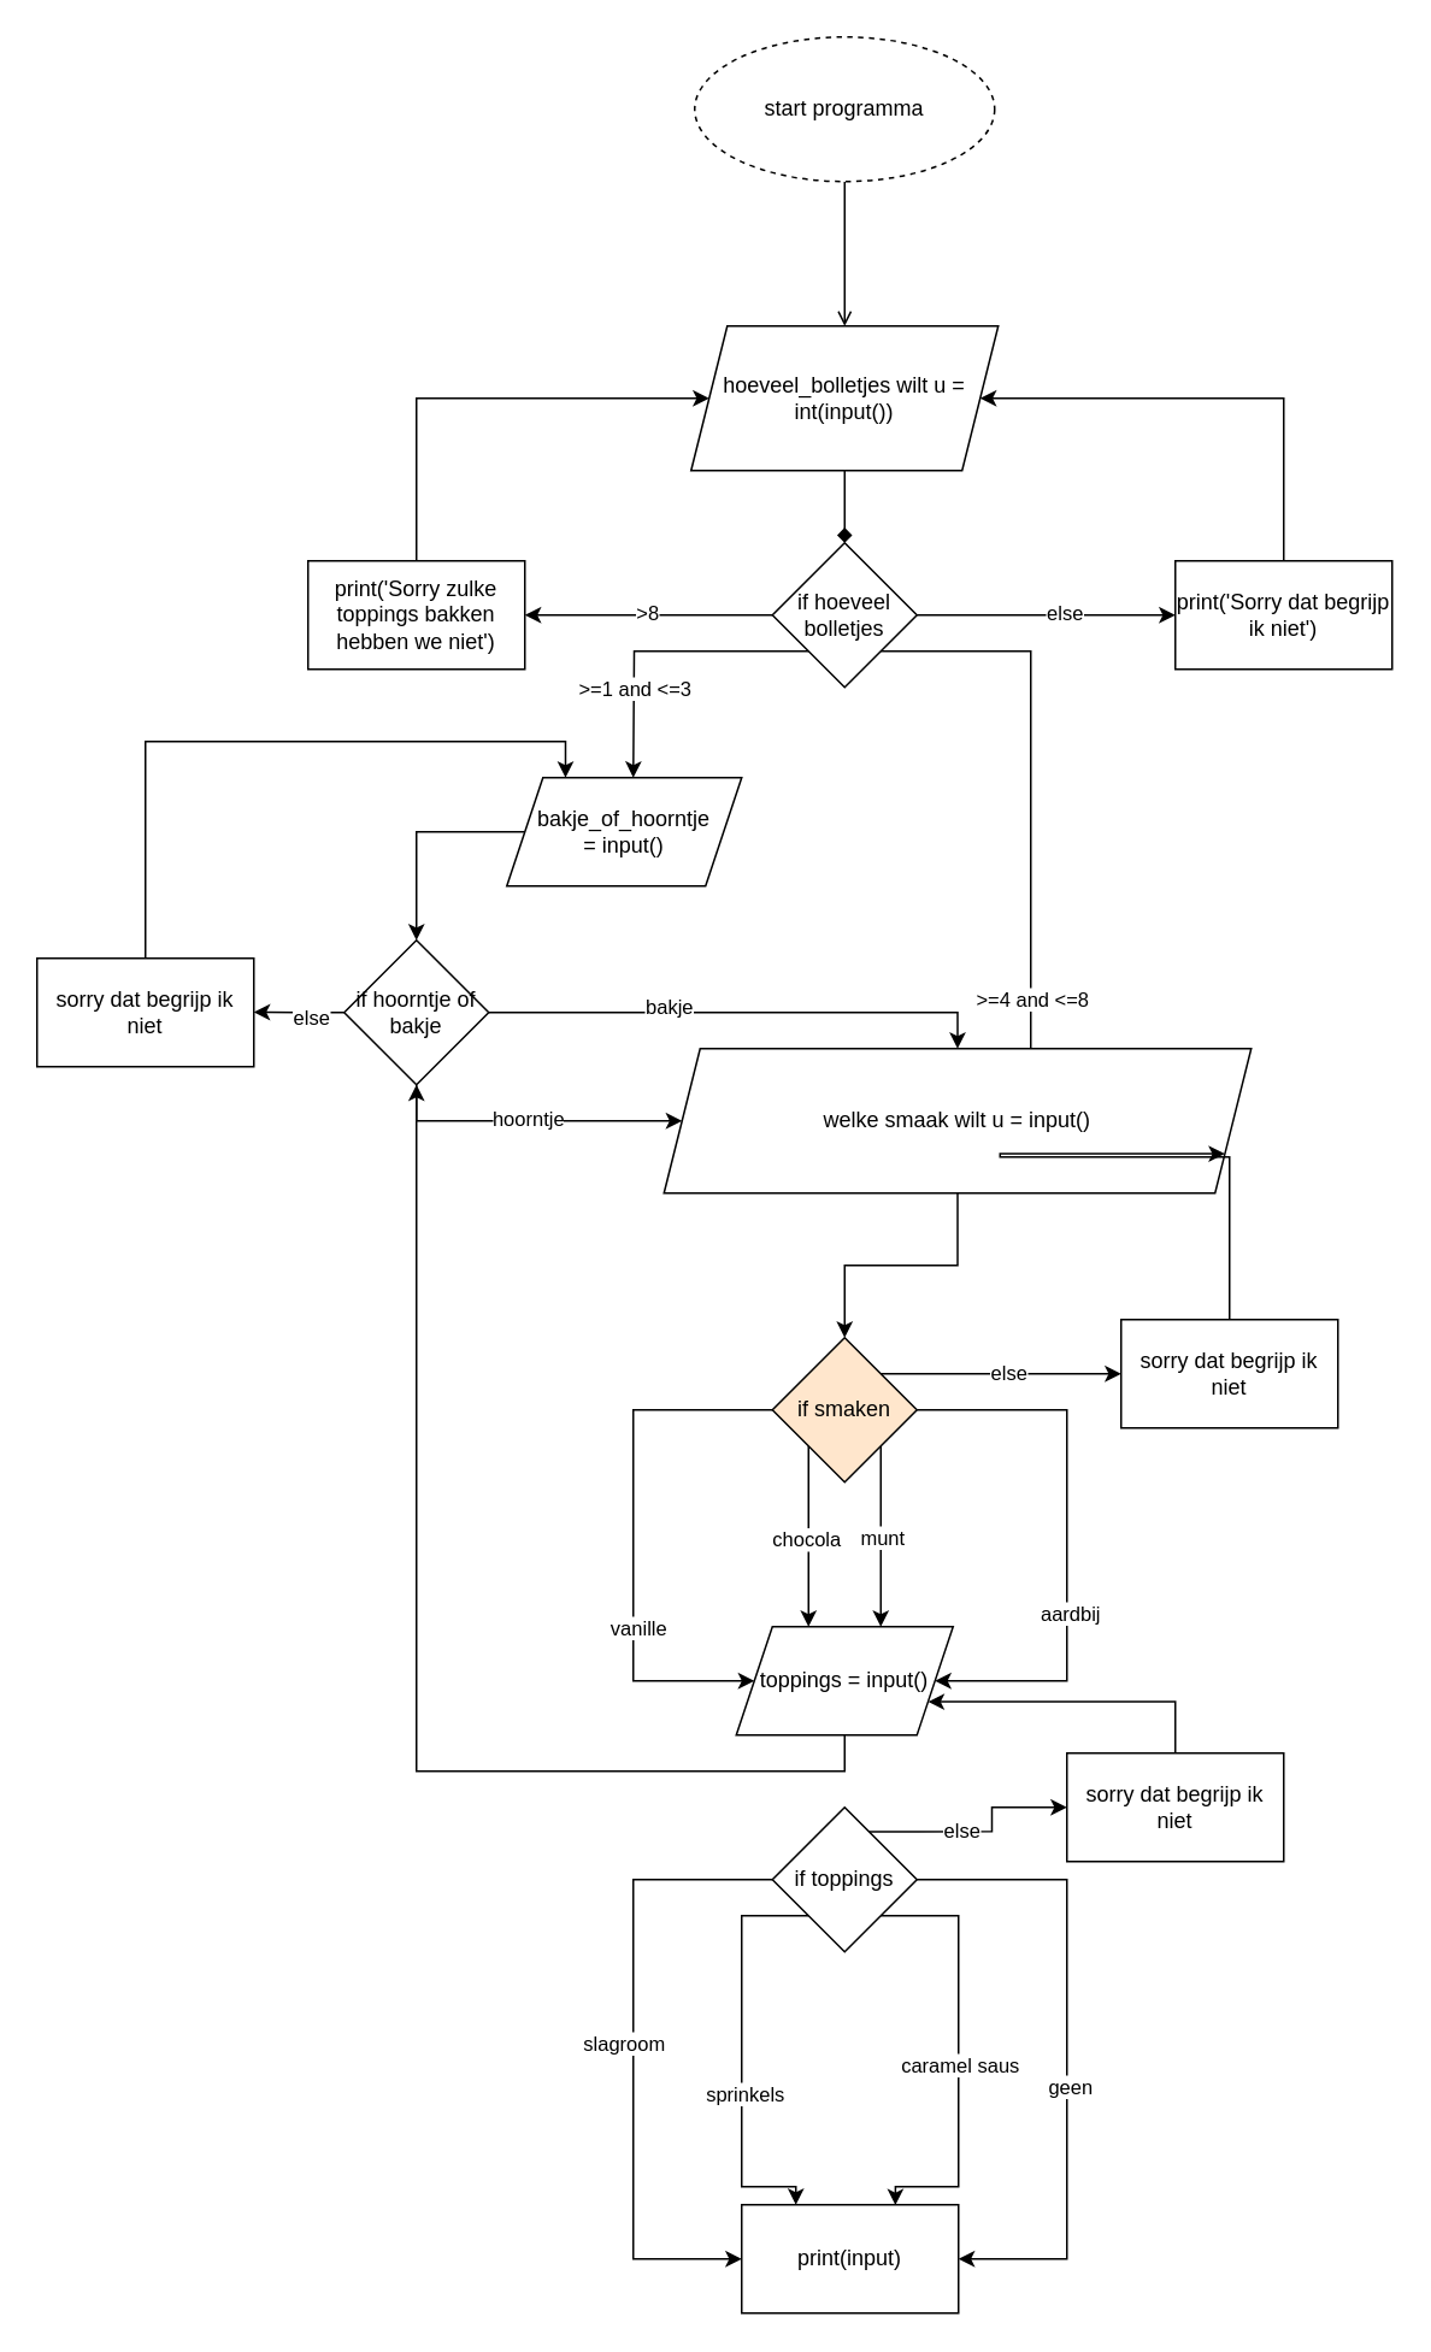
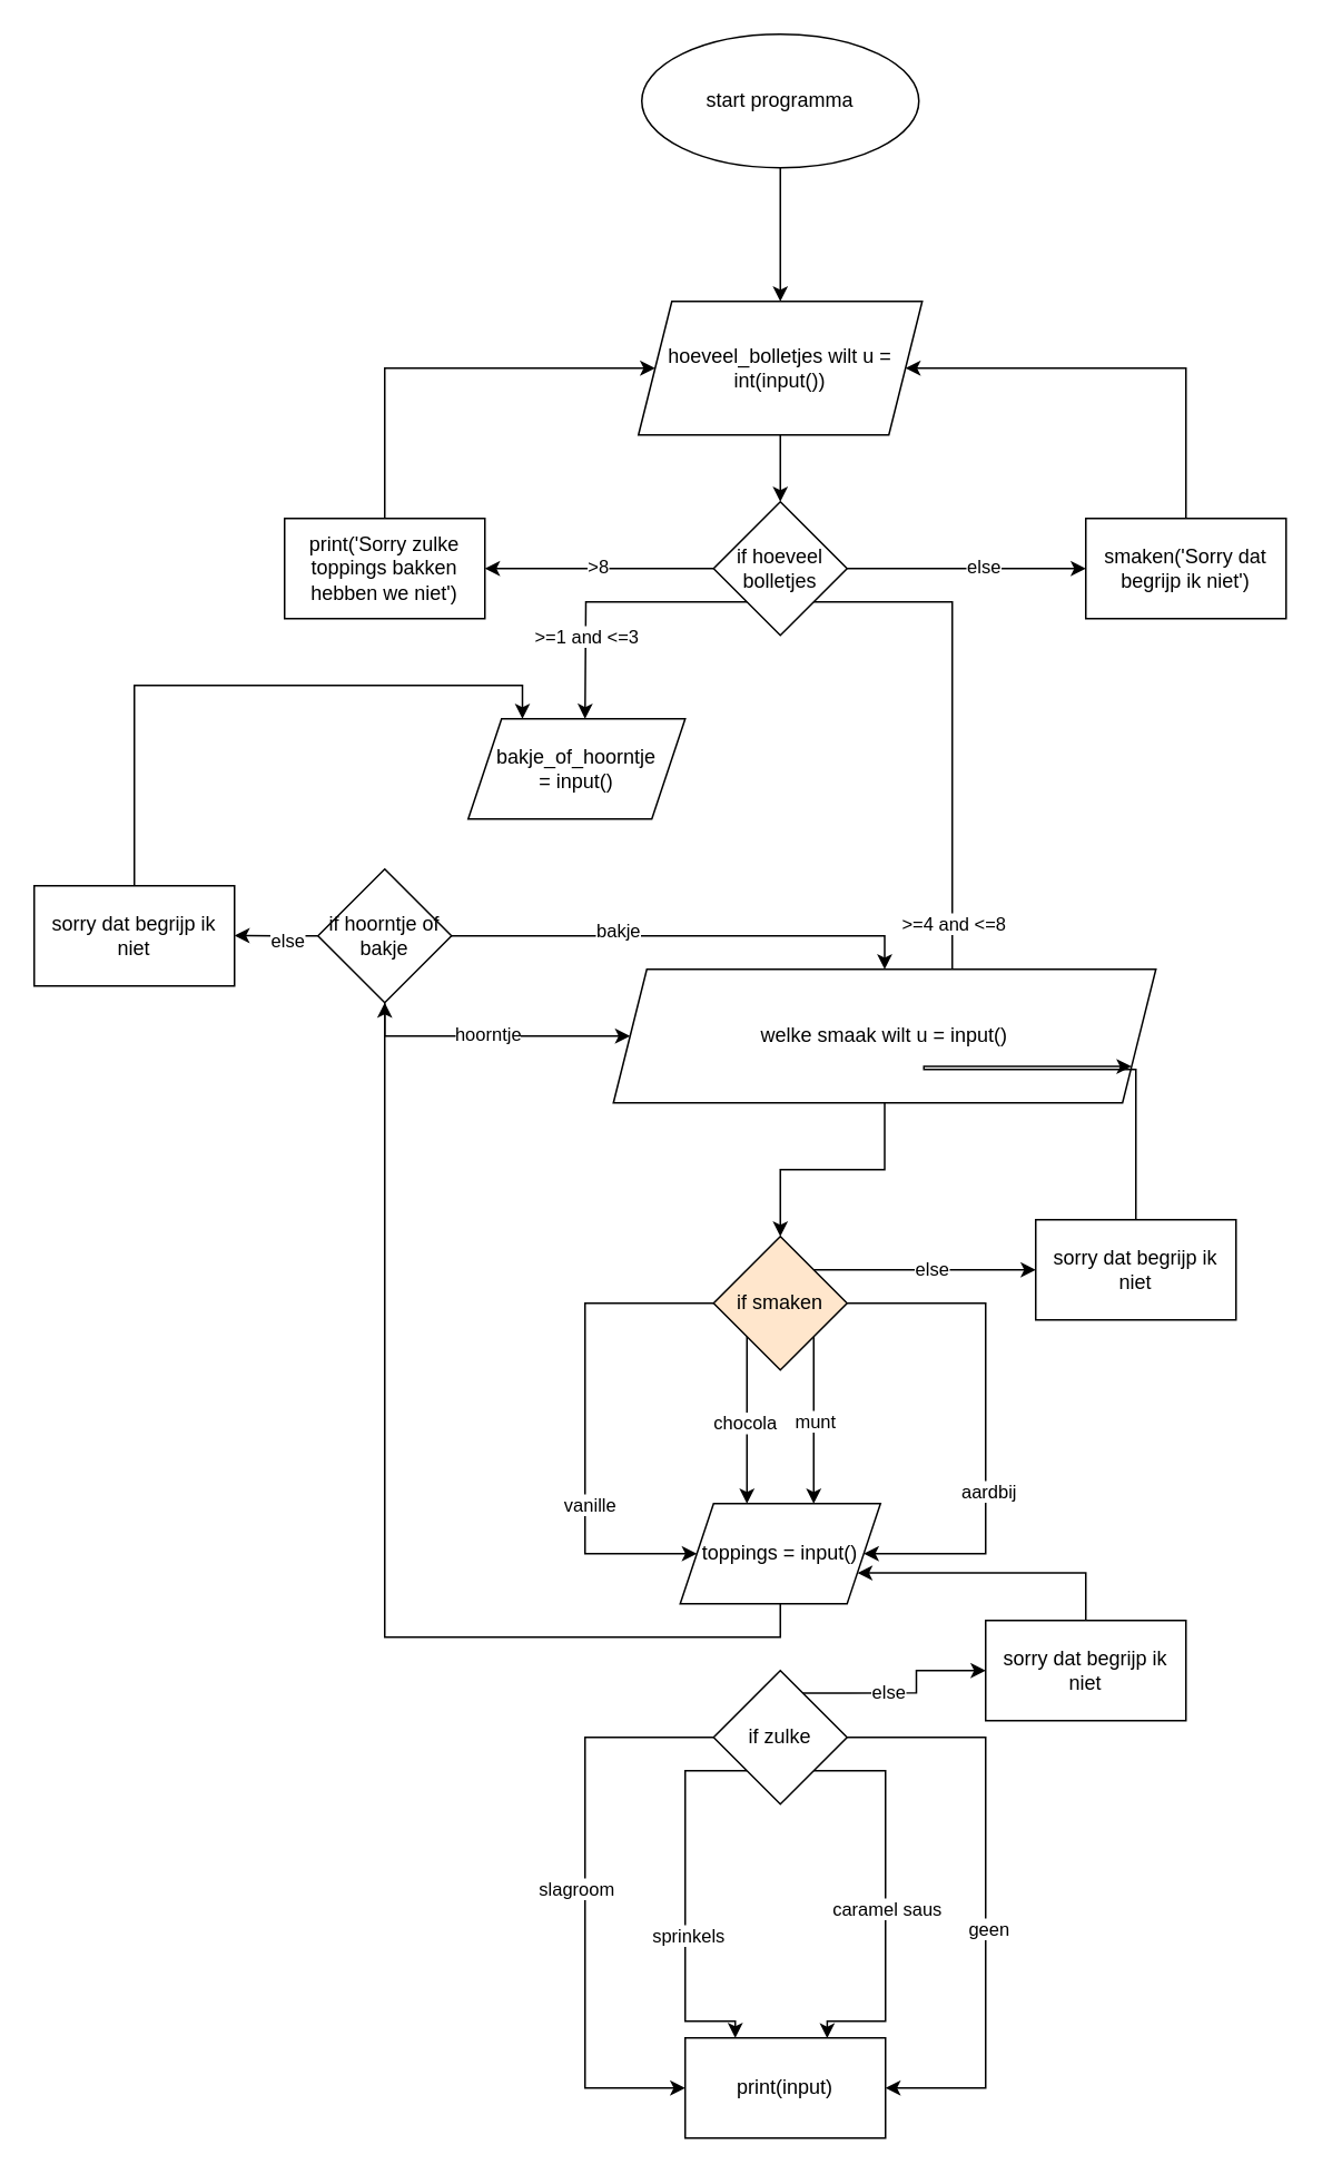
- <mxCell id="3" value="start programma" style="ellipse;whiteSpace=wrap;html=1;dashed=1;" vertex="1" parent="1"><mxGeometry x="384" y="20" width="166" height="80" as="geometry" /></mxCell>
+ <mxCell id="3" value="start programma" style="ellipse;whiteSpace=wrap;html=1;" vertex="1" parent="1"><mxGeometry x="384" y="20" width="166" height="80" as="geometry" /></mxCell>
- <mxCell id="2" value="" style="edgeStyle=orthogonalEdgeStyle;rounded=0;orthogonalLoop=1;jettySize=auto;html=1;exitX=0.5;exitY=1;exitDx=0;exitDy=0;endArrow=open;" edge="1" parent="1" source="3" target="5"><mxGeometry relative="1" as="geometry" /></mxCell>
+ <mxCell id="2" value="" style="edgeStyle=orthogonalEdgeStyle;rounded=0;orthogonalLoop=1;jettySize=auto;html=1;exitX=0.5;exitY=1;exitDx=0;exitDy=0;" edge="1" parent="1" source="3" target="5"><mxGeometry relative="1" as="geometry" /></mxCell>
- <mxCell id="4" value="" style="edgeStyle=orthogonalEdgeStyle;rounded=0;orthogonalLoop=1;jettySize=auto;html=1;endArrow=diamond;" edge="1" parent="1" source="5" target="14"><mxGeometry relative="1" as="geometry" /></mxCell>
+ <mxCell id="4" value="" style="edgeStyle=orthogonalEdgeStyle;rounded=0;orthogonalLoop=1;jettySize=auto;html=1;" edge="1" parent="1" source="5" target="14"><mxGeometry relative="1" as="geometry" /></mxCell>
- <mxCell id="18" value="print('Sorry dat begrijp ik niet')" style="rounded=0;whiteSpace=wrap;html=1;strokeColor=#000000;" vertex="1" parent="1"><mxGeometry x="650" y="310" width="120" height="60" as="geometry" /></mxCell>
+ <mxCell id="18" value="smaken('Sorry dat begrijp ik niet')" style="rounded=0;whiteSpace=wrap;html=1;strokeColor=#000000;" vertex="1" parent="1"><mxGeometry x="650" y="310" width="120" height="60" as="geometry" /></mxCell>
- <mxCell id="32" style="edgeStyle=orthogonalEdgeStyle;rounded=0;orthogonalLoop=1;jettySize=auto;html=1;exitX=0;exitY=0.5;exitDx=0;exitDy=0;entryX=0.5;entryY=0;entryDx=0;entryDy=0;" edge="1" parent="1" source="33" target="40"><mxGeometry relative="1" as="geometry" /></mxCell>
- <mxCell id="57" value="if toppings" style="rhombus;whiteSpace=wrap;html=1;" vertex="1" parent="1"><mxGeometry x="426.996" y="1000" width="80" height="80" as="geometry" /></mxCell>
+ <mxCell id="57" value="if zulke" style="rhombus;whiteSpace=wrap;html=1;" vertex="1" parent="1"><mxGeometry x="426.996" y="1000" width="80" height="80" as="geometry" /></mxCell>
